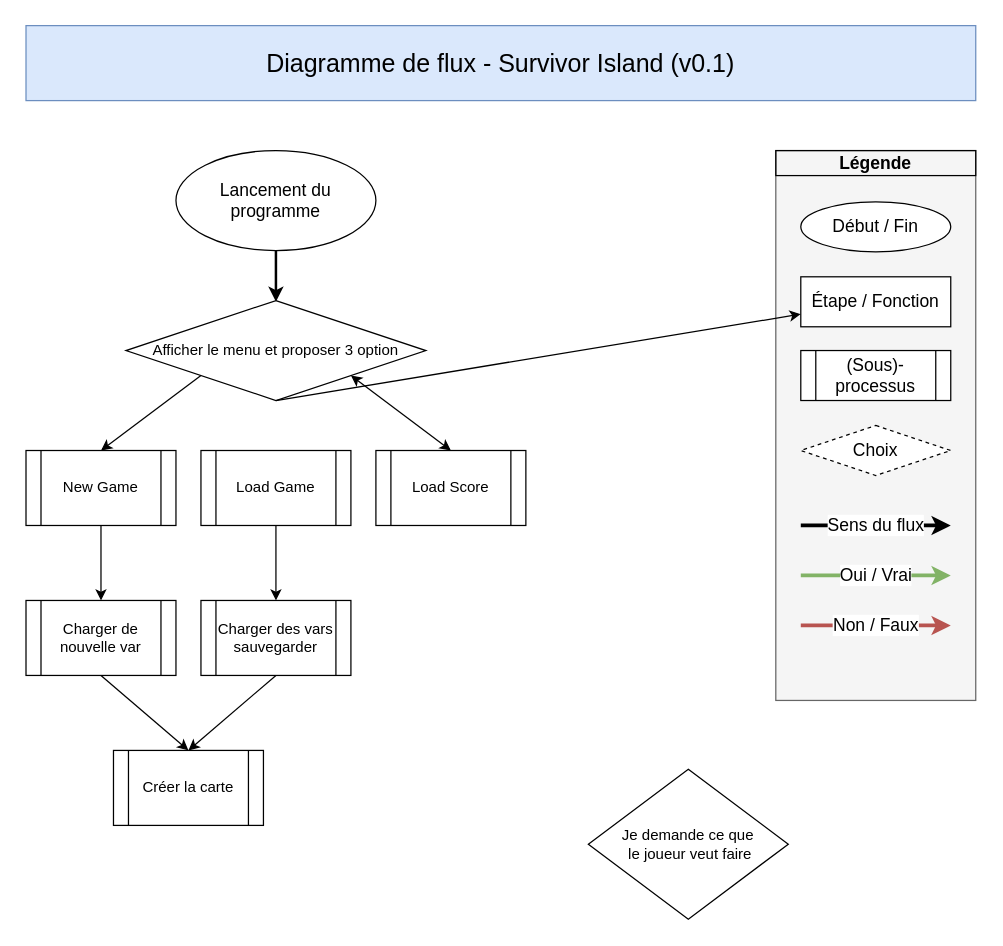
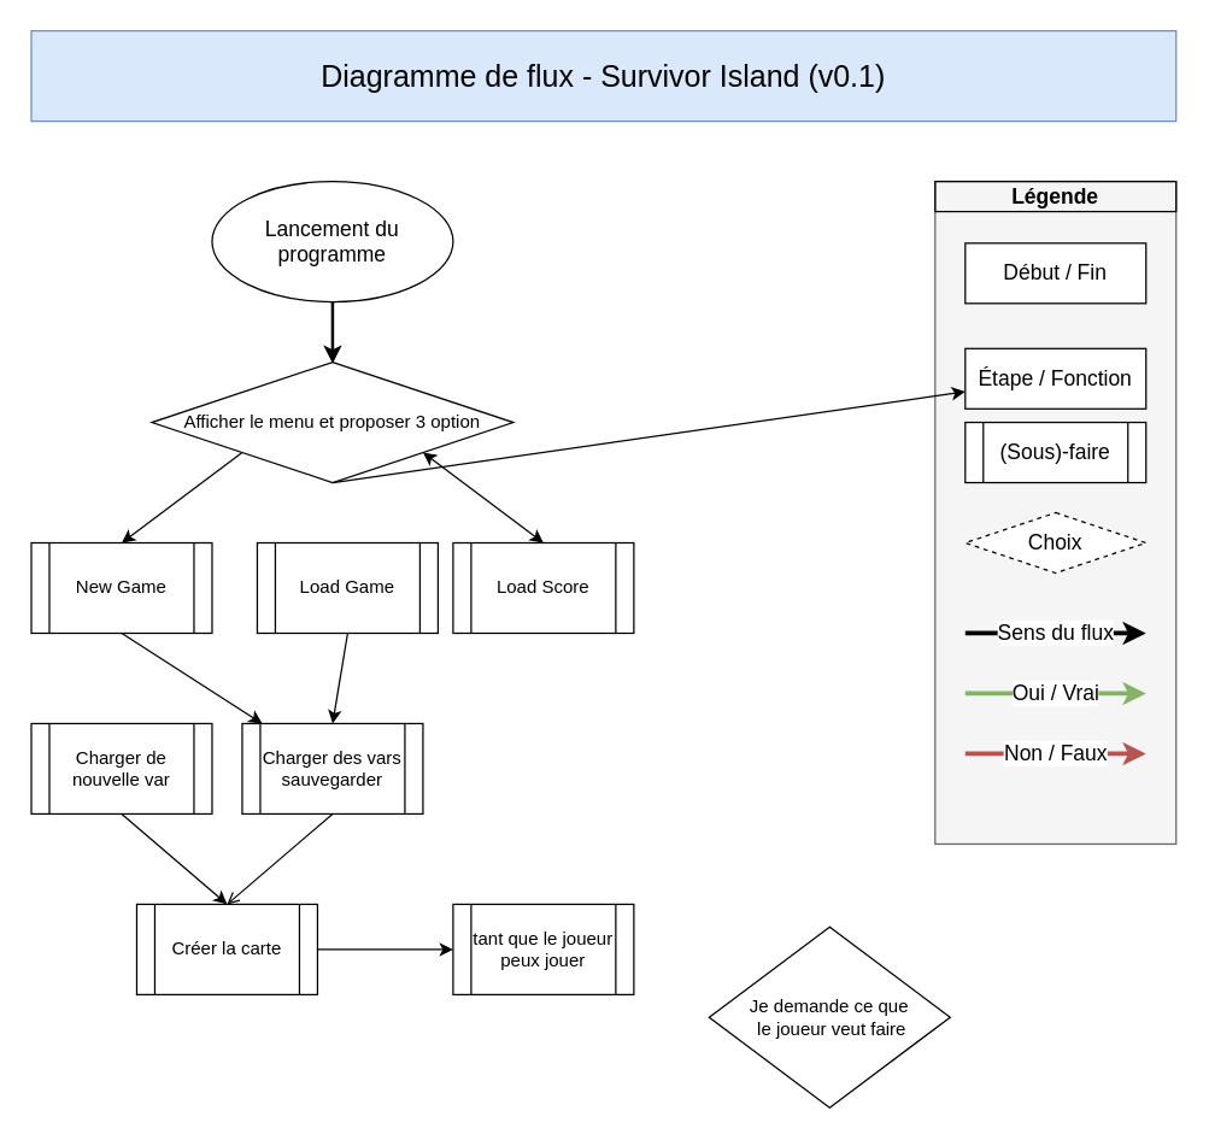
- <mxCell id="4" value="Début / Fin" style="ellipse;whiteSpace=wrap;html=1;fontSize=14;" parent="1" vertex="1"><mxGeometry x="640" y="161" width="120" height="40" as="geometry" /></mxCell>
+ <mxCell id="4" value="Début / Fin" style="whiteSpace=wrap;html=1;fontSize=14;rounded=0;" parent="1" vertex="1"><mxGeometry x="640" y="161" width="120" height="40" as="geometry" /></mxCell>
- <mxCell id="5" value="Étape / Fonction" style="rounded=0;whiteSpace=wrap;html=1;fontSize=14;" parent="1" vertex="1"><mxGeometry x="640" y="221" width="120" height="40" as="geometry" /></mxCell>
+ <mxCell id="5" value="Étape / Fonction" style="rounded=0;whiteSpace=wrap;html=1;fontSize=14;" parent="1" vertex="1"><mxGeometry x="640" y="231" width="120" height="40" as="geometry" /></mxCell>
- <mxCell id="13" value="(Sous)-processus" style="shape=process;whiteSpace=wrap;html=1;backgroundOutline=1;fontSize=14;" parent="1" vertex="1"><mxGeometry x="640" y="280" width="120" height="40" as="geometry" /></mxCell>
+ <mxCell id="13" value="(Sous)-faire" style="shape=process;whiteSpace=wrap;html=1;backgroundOutline=1;fontSize=14;" parent="1" vertex="1"><mxGeometry x="640" y="280" width="120" height="40" as="geometry" /></mxCell>
- <mxCell id="17" value="Load Game" style="shape=process;whiteSpace=wrap;html=1;backgroundOutline=1;" vertex="1" parent="1"><mxGeometry x="160" y="360" width="120" height="60" as="geometry" /></mxCell>
+ <mxCell id="17" value="Load Game" style="shape=process;whiteSpace=wrap;html=1;backgroundOutline=1;" vertex="1" parent="1"><mxGeometry x="170" y="360" width="120" height="60" as="geometry" /></mxCell>
- <mxCell id="24" value="" style="endArrow=classic;html=1;exitX=0.5;exitY=1;exitDx=0;exitDy=0;entryX=0.5;entryY=0;entryDx=0;entryDy=0;" edge="1" parent="1" source="15" target="21"><mxGeometry width="50" height="50" relative="1" as="geometry"><mxPoint x="230" y="430" as="sourcePoint" /><mxPoint x="230" y="490" as="targetPoint" /></mxGeometry></mxCell>
+ <mxCell id="24" value="" style="endArrow=classic;html=1;exitX=0.5;exitY=1;exitDx=0;exitDy=0;" edge="1" parent="1" source="15" target="22"><mxGeometry width="50" height="50" relative="1" as="geometry"><mxPoint x="230" y="430" as="sourcePoint" /><mxPoint x="230" y="490" as="targetPoint" /></mxGeometry></mxCell>
- <mxCell id="26" value="" style="endArrow=classic;html=1;entryX=0.5;entryY=0;entryDx=0;entryDy=0;exitX=0.5;exitY=1;exitDx=0;exitDy=0;" edge="1" parent="1" source="22" target="25"><mxGeometry width="50" height="50" relative="1" as="geometry"><mxPoint x="370" y="680" as="sourcePoint" /><mxPoint x="420" y="630" as="targetPoint" /></mxGeometry></mxCell>
+ <mxCell id="26" value="" style="endArrow=open;html=1;entryX=0.5;entryY=0;entryDx=0;entryDy=0;exitX=0.5;exitY=1;exitDx=0;exitDy=0;" edge="1" parent="1" source="22" target="25"><mxGeometry width="50" height="50" relative="1" as="geometry"><mxPoint x="370" y="680" as="sourcePoint" /><mxPoint x="420" y="630" as="targetPoint" /></mxGeometry></mxCell>
+ <mxCell id="29" value="" style="endArrow=classic;html=1;exitX=1;exitY=0.5;exitDx=0;exitDy=0;entryX=0;entryY=0.5;entryDx=0;entryDy=0;" edge="1" parent="1" source="25" target="28"><mxGeometry width="50" height="50" relative="1" as="geometry"><mxPoint x="370" y="780" as="sourcePoint" /><mxPoint x="420" y="730" as="targetPoint" /></mxGeometry></mxCell>
+ <mxCell id="28" value="tant que le joueur peux jouer" style="shape=process;whiteSpace=wrap;html=1;backgroundOutline=1;" vertex="1" parent="1"><mxGeometry x="300" y="600" width="120" height="60" as="geometry" /></mxCell>
